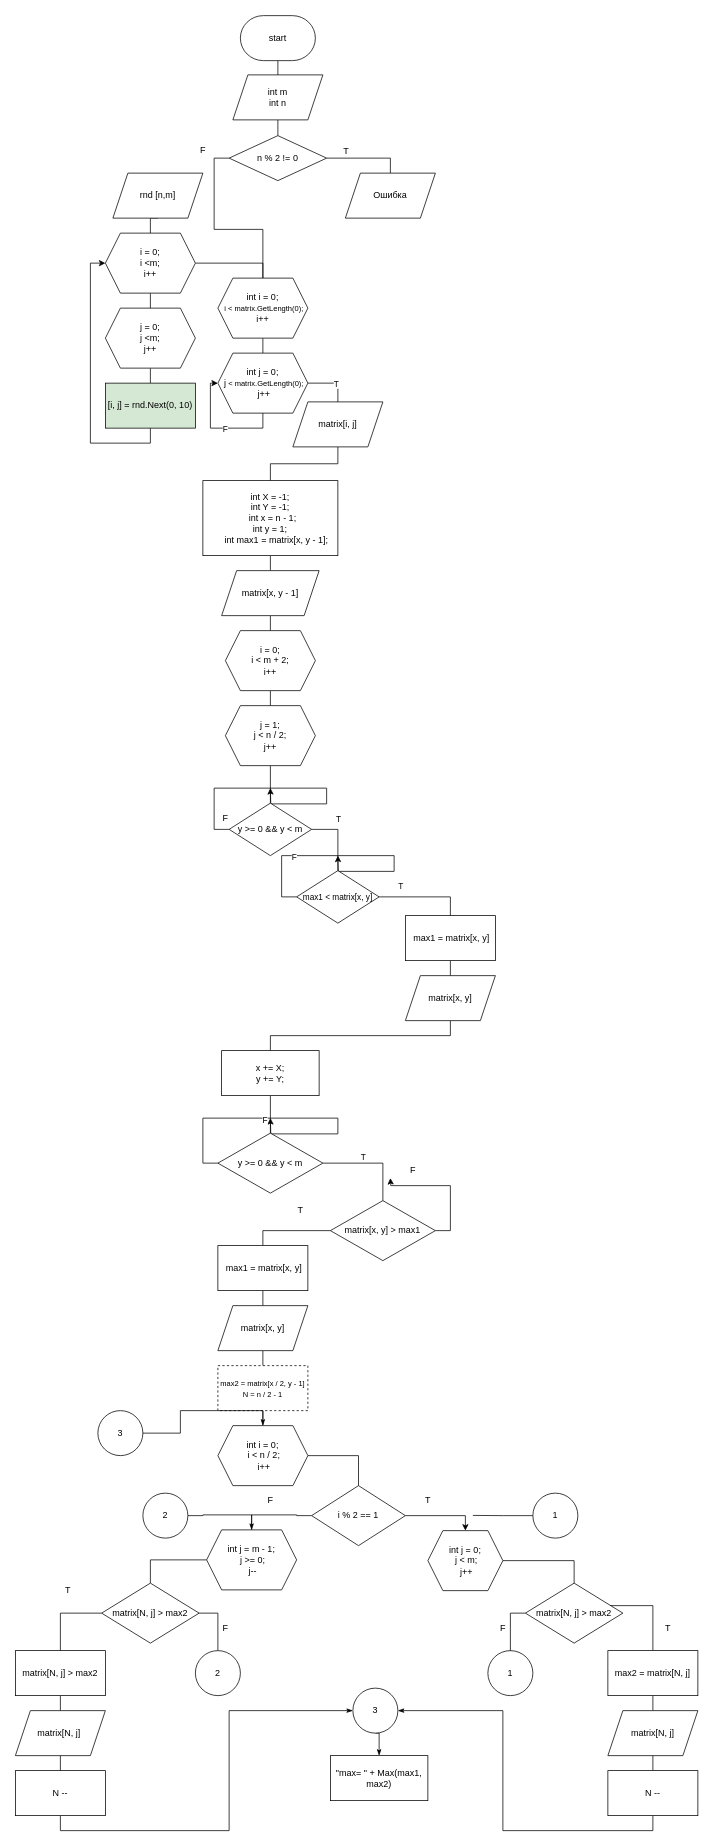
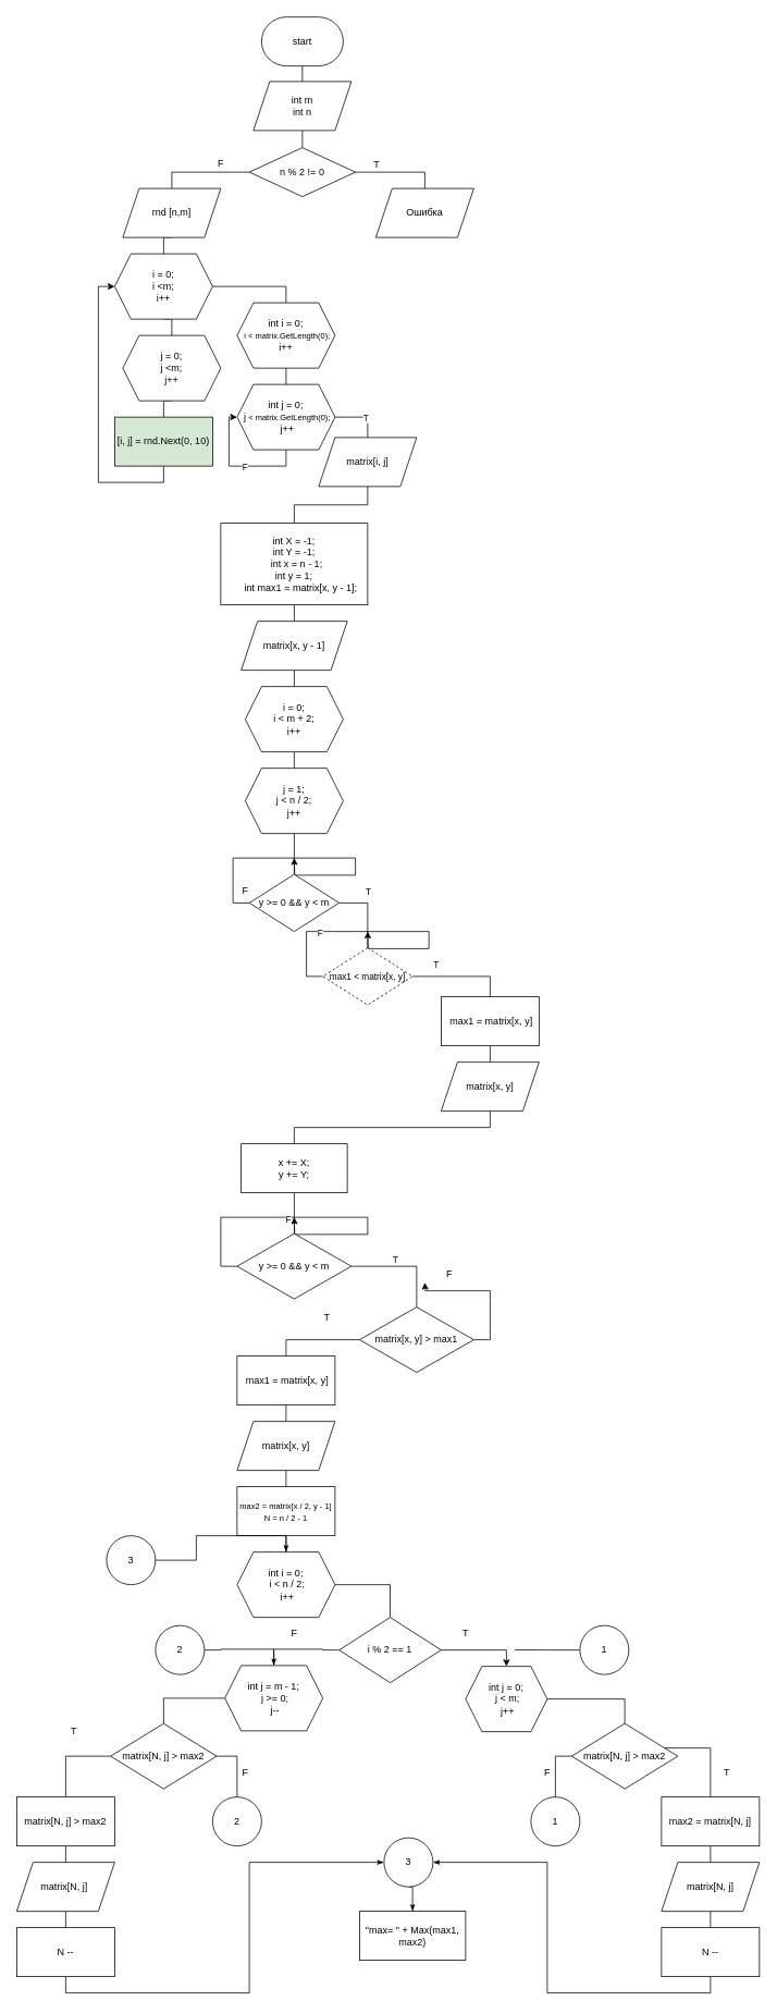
- <mxCell id="8" style="edgeStyle=orthogonalEdgeStyle;rounded=0;orthogonalLoop=1;jettySize=auto;html=1;exitX=0;exitY=0.5;exitDx=0;exitDy=0;exitPerimeter=0;endArrow=none;endFill=0;" parent="1" source="9" target="22" edge="1"><mxGeometry relative="1" as="geometry" /></mxCell>
+ <mxCell id="8" style="edgeStyle=orthogonalEdgeStyle;rounded=0;orthogonalLoop=1;jettySize=auto;html=1;exitX=0;exitY=0.5;exitDx=0;exitDy=0;exitPerimeter=0;entryX=0.5;entryY=0;entryDx=0;entryDy=0;endArrow=none;endFill=0;" parent="1" source="9" target="12" edge="1"><mxGeometry relative="1" as="geometry" /></mxCell>
- <mxCell id="15" value="j = 0;&lt;br&gt;j &amp;lt;m;&lt;br&gt;j++" style="shape=hexagon;perimeter=hexagonPerimeter2;whiteSpace=wrap;html=1;fixedSize=1;strokeWidth=1;" parent="1" vertex="1"><mxGeometry x="140" y="410" width="120" height="80" as="geometry" /></mxCell>
+ <mxCell id="15" value="j = 0;&lt;br&gt;j &amp;lt;m;&lt;br&gt;j++" style="shape=hexagon;perimeter=hexagonPerimeter2;whiteSpace=wrap;html=1;fixedSize=1;strokeWidth=1;" parent="1" vertex="1"><mxGeometry x="150" y="410" width="120" height="80" as="geometry" /></mxCell>
- <mxCell id="46" value="&lt;font style=&quot;font-size: 11px&quot;&gt;max1 &amp;lt; matrix[x, y]&lt;/font&gt;" style="rhombus;whiteSpace=wrap;html=1;" parent="1" vertex="1"><mxGeometry x="395" y="1160" width="110" height="70" as="geometry" /></mxCell>
+ <mxCell id="46" value="&lt;font style=&quot;font-size: 11px&quot;&gt;max1 &amp;lt; matrix[x, y]&lt;/font&gt;" style="rhombus;whiteSpace=wrap;html=1;dashed=1;" parent="1" vertex="1"><mxGeometry x="395" y="1160" width="110" height="70" as="geometry" /></mxCell>
- <mxCell id="68" value="&lt;font&gt;&lt;span style=&quot;font-size: 10px&quot;&gt;max2 = matrix[x / 2, y - 1]&lt;/span&gt;&lt;br&gt;&lt;span style=&quot;font-size: 10px&quot;&gt;N = n / 2 - 1&lt;/span&gt;&lt;br&gt;&lt;/font&gt;" style="rounded=0;whiteSpace=wrap;html=1;dashed=1;" parent="1" vertex="1"><mxGeometry x="290" y="1820" width="120" height="60" as="geometry" /></mxCell>
+ <mxCell id="68" value="&lt;font&gt;&lt;span style=&quot;font-size: 10px&quot;&gt;max2 = matrix[x / 2, y - 1]&lt;/span&gt;&lt;br&gt;&lt;span style=&quot;font-size: 10px&quot;&gt;N = n / 2 - 1&lt;/span&gt;&lt;br&gt;&lt;/font&gt;" style="rounded=0;whiteSpace=wrap;html=1;" parent="1" vertex="1"><mxGeometry x="290" y="1820" width="120" height="60" as="geometry" /></mxCell>
